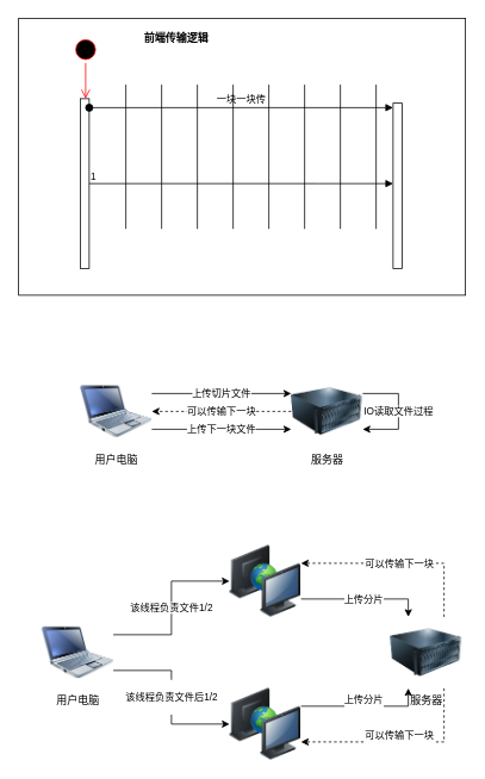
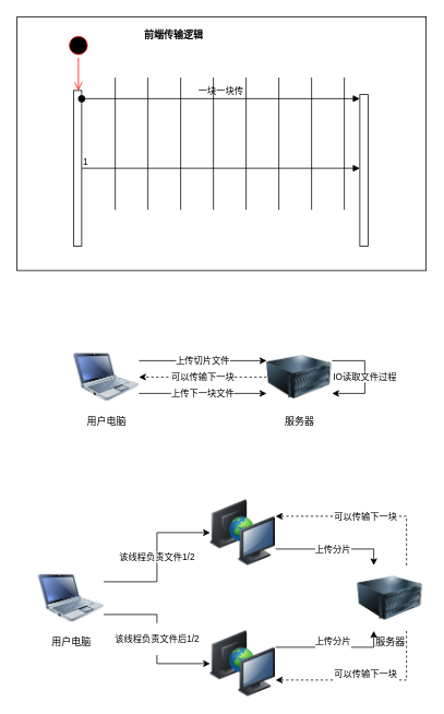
- <mxCell id="35" value="前端传输逻辑" style="text;align=center;fontStyle=1;verticalAlign=middle;spacingLeft=3;spacingRight=3;strokeColor=none;rotatable=0;points=[[0,0.5],[1,0.5]];portConstraint=eastwest;html=1;" vertex="1" parent="1"><mxGeometry x="156" y="30" width="80" height="26" as="geometry" /></mxCell>
+ <mxCell id="35" value="前端传输逻辑" style="text;align=center;fontStyle=1;verticalAlign=middle;spacingLeft=3;spacingRight=3;strokeColor=none;rotatable=0;points=[[0,0.5],[1,0.5]];portConstraint=eastwest;html=1;" vertex="1" parent="1"><mxGeometry x="171" y="30" width="80" height="26" as="geometry" /></mxCell>
